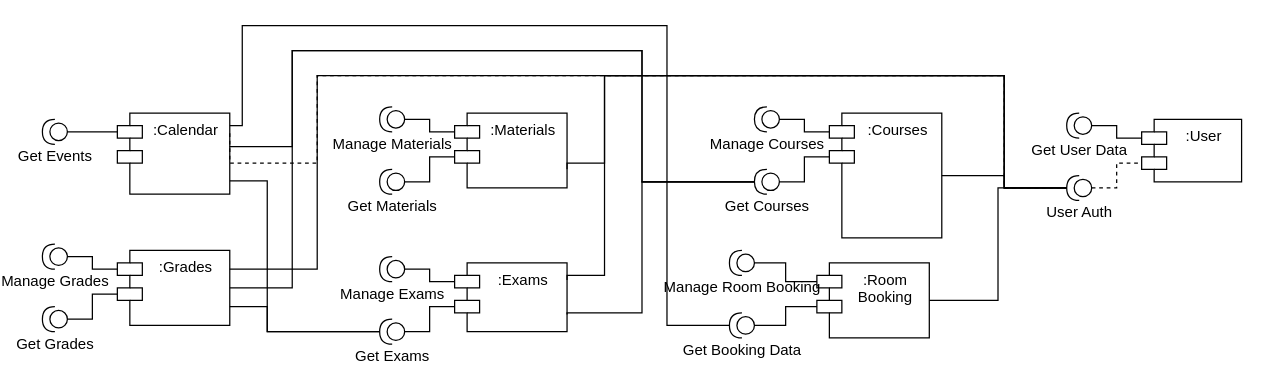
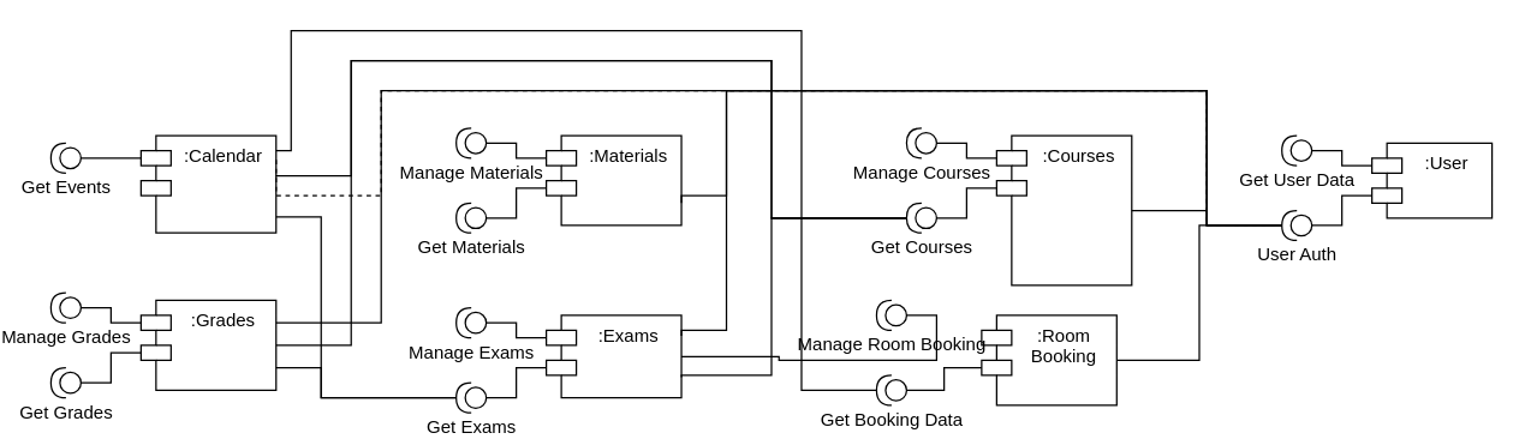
- <mxCell id="6" style="edgeStyle=orthogonalEdgeStyle;rounded=0;orthogonalLoop=1;jettySize=auto;html=1;exitX=0;exitY=0.5;exitDx=0;exitDy=0;exitPerimeter=0;entryX=0;entryY=0;entryDx=0;entryDy=35;entryPerimeter=0;endArrow=none;endFill=0;dashed=1;" edge="1" parent="1" source="2" target="3"><mxGeometry relative="1" as="geometry"><mxPoint x="620" y="105" as="sourcePoint" /><mxPoint x="830" y="150" as="targetPoint" /></mxGeometry></mxCell>
+ <mxCell id="6" style="edgeStyle=orthogonalEdgeStyle;rounded=0;orthogonalLoop=1;jettySize=auto;html=1;exitX=0;exitY=0.5;exitDx=0;exitDy=0;exitPerimeter=0;entryX=0;entryY=0;entryDx=0;entryDy=35;entryPerimeter=0;endArrow=none;endFill=0;" edge="1" parent="1" source="2" target="3"><mxGeometry relative="1" as="geometry"><mxPoint x="620" y="105" as="sourcePoint" /><mxPoint x="830" y="150" as="targetPoint" /></mxGeometry></mxCell>
- <mxCell id="33" style="edgeStyle=orthogonalEdgeStyle;rounded=0;orthogonalLoop=1;jettySize=auto;html=1;exitX=0;exitY=0.5;exitDx=0;exitDy=0;exitPerimeter=0;entryX=0;entryY=0;entryDx=0;entryDy=15;entryPerimeter=0;endArrow=none;endFill=0;" edge="1" parent="1" source="32" target="31"><mxGeometry relative="1" as="geometry" /></mxCell>
+ <mxCell id="33" style="edgeStyle=orthogonalEdgeStyle;rounded=0;orthogonalLoop=1;jettySize=auto;html=1;exitX=0;exitY=0.5;exitDx=0;exitDy=0;exitPerimeter=0;endArrow=none;endFill=0;" edge="1" parent="1" source="32" target="26"><mxGeometry relative="1" as="geometry" /></mxCell>
